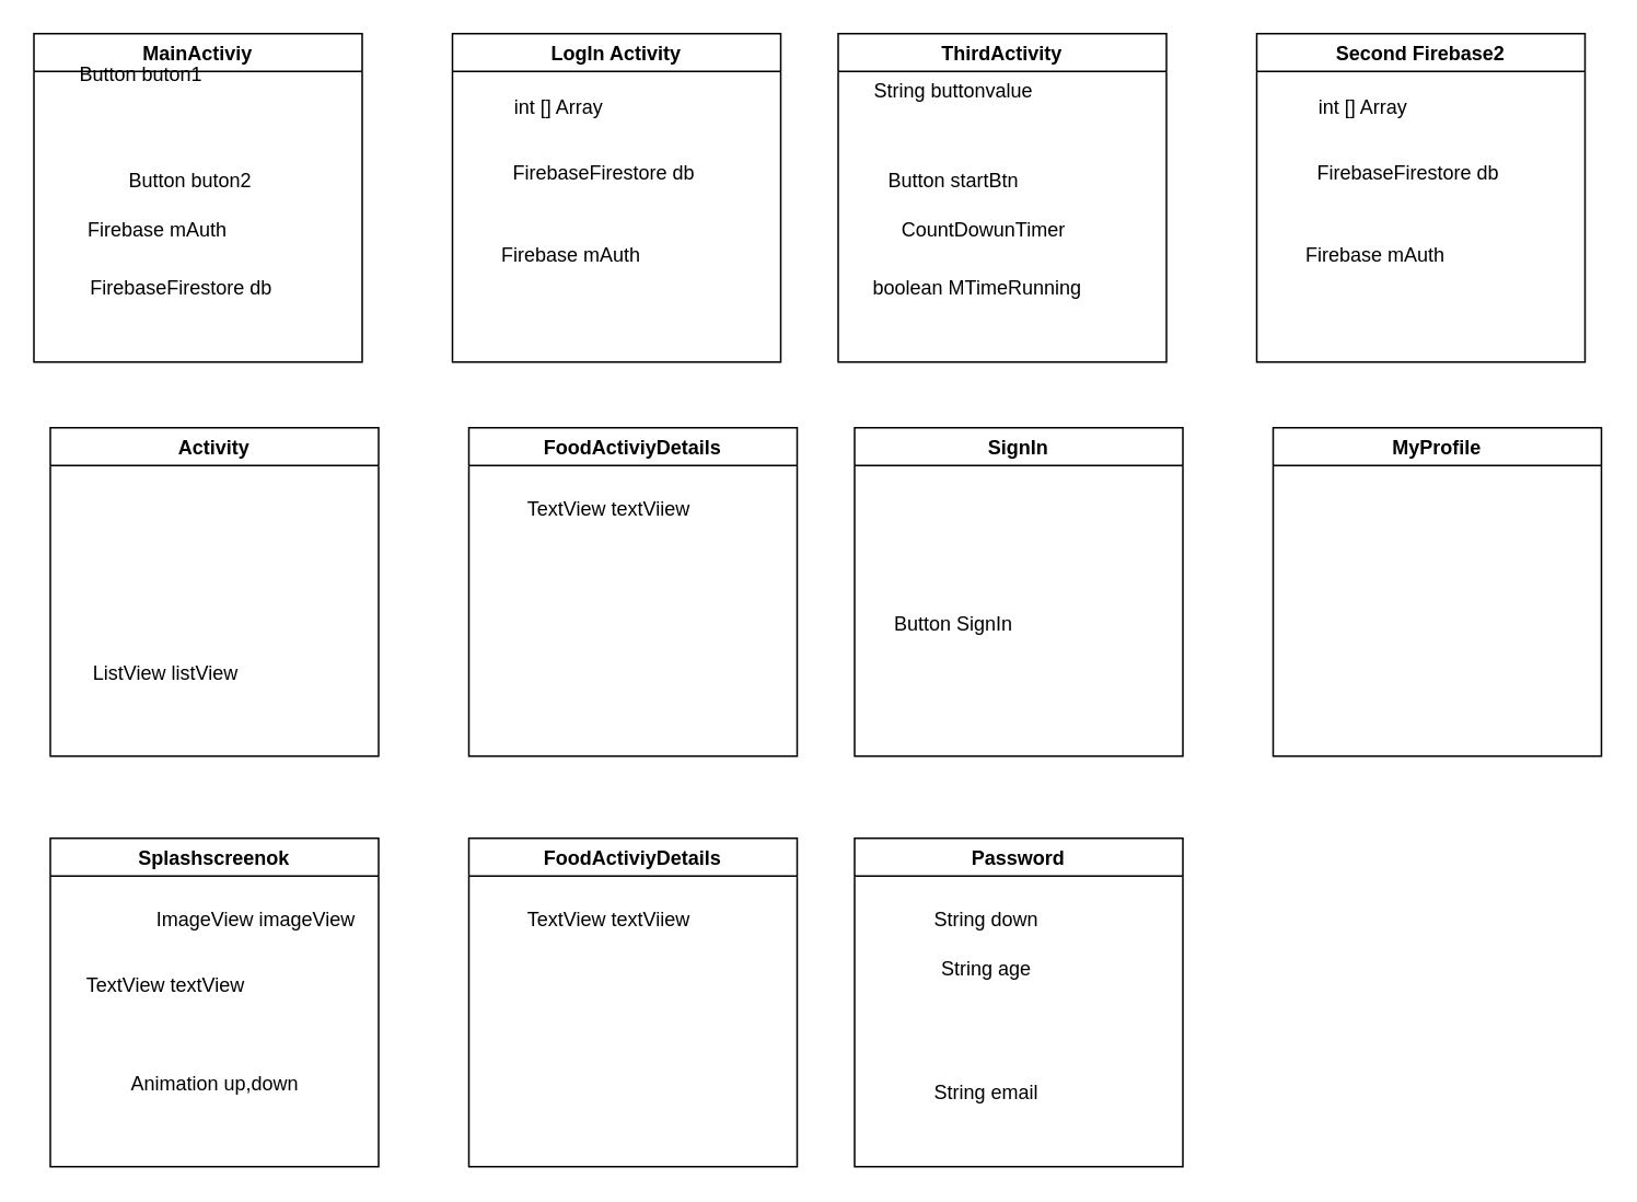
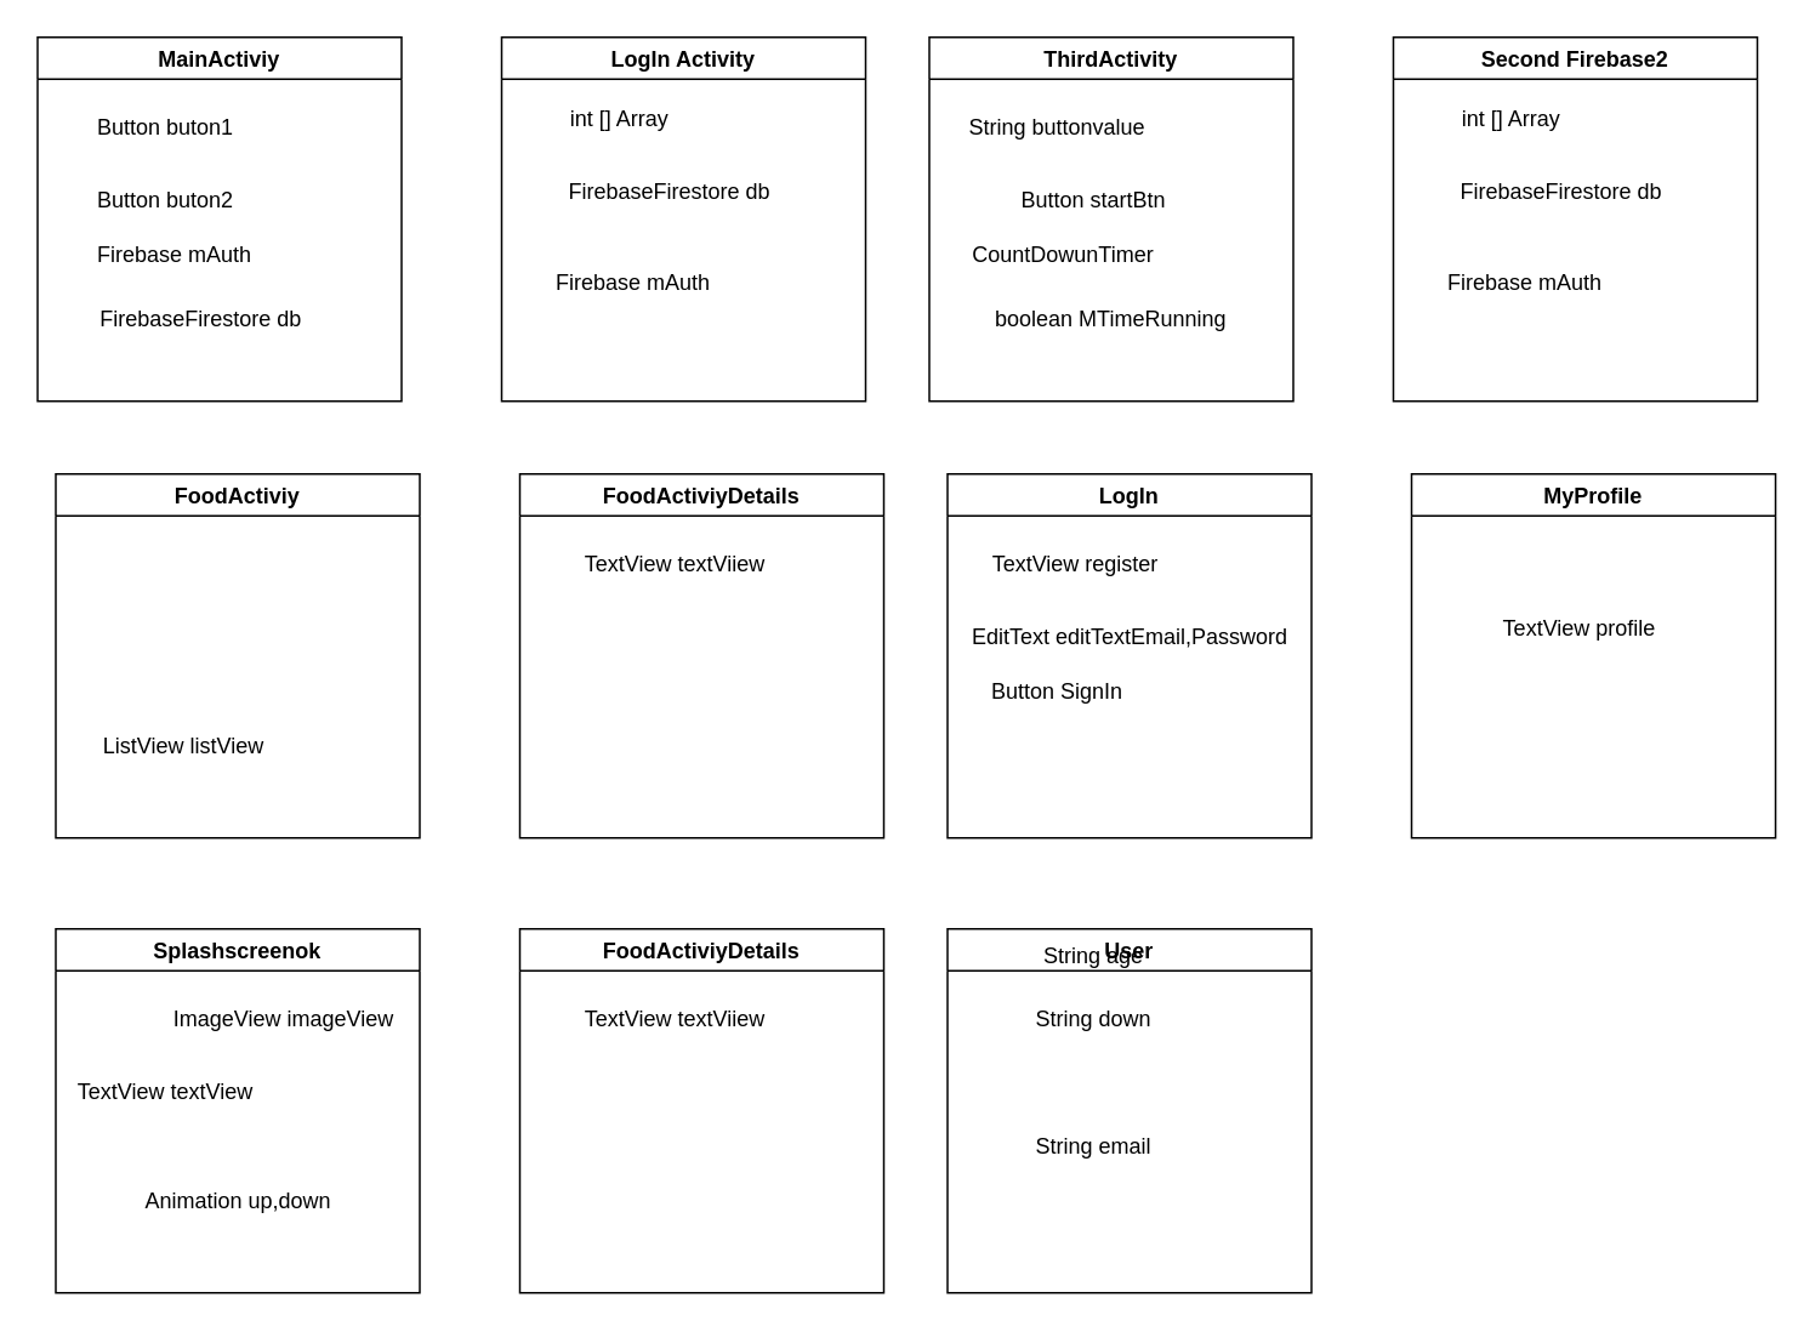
- <mxCell id="6" value="Button buton1" style="text;html=1;align=center;verticalAlign=middle;resizable=0;points=[];autosize=1;strokeColor=none;fillColor=none;" vertex="1" parent="2"><mxGeometry x="20" y="15" width="90" height="20" as="geometry" /></mxCell>
+ <mxCell id="6" value="Button buton1" style="text;html=1;align=center;verticalAlign=middle;resizable=0;points=[];autosize=1;strokeColor=none;fillColor=none;" vertex="1" parent="2"><mxGeometry x="25" y="40" width="90" height="20" as="geometry" /></mxCell>
- <mxCell id="15" value="String buttonvalue" style="text;html=1;align=center;verticalAlign=middle;resizable=0;points=[];autosize=1;strokeColor=none;fillColor=none;" vertex="1" parent="11"><mxGeometry x="15" y="25" width="110" height="20" as="geometry" /></mxCell>
+ <mxCell id="15" value="String buttonvalue" style="text;html=1;align=center;verticalAlign=middle;resizable=0;points=[];autosize=1;strokeColor=none;fillColor=none;" vertex="1" parent="11"><mxGeometry x="15" y="40" width="110" height="20" as="geometry" /></mxCell>
- <mxCell id="3" value="Button buton2" style="text;html=1;align=center;verticalAlign=middle;resizable=0;points=[];autosize=1;strokeColor=none;fillColor=none;" vertex="1" parent="2"><mxGeometry x="50" y="80" width="90" height="20" as="geometry" /></mxCell>
+ <mxCell id="3" value="Button buton2" style="text;html=1;align=center;verticalAlign=middle;resizable=0;points=[];autosize=1;strokeColor=none;fillColor=none;" vertex="1" parent="2"><mxGeometry x="25" y="80" width="90" height="20" as="geometry" /></mxCell>
- <mxCell id="12" value="Button startBtn" style="text;html=1;align=center;verticalAlign=middle;resizable=0;points=[];autosize=1;strokeColor=none;fillColor=none;" vertex="1" parent="11"><mxGeometry x="25" y="80" width="90" height="20" as="geometry" /></mxCell>
+ <mxCell id="12" value="Button startBtn" style="text;html=1;align=center;verticalAlign=middle;resizable=0;points=[];autosize=1;strokeColor=none;fillColor=none;" vertex="1" parent="11"><mxGeometry x="45" y="80" width="90" height="20" as="geometry" /></mxCell>
- <mxCell id="13" value="CountDowunTimer&amp;nbsp;" style="text;html=1;align=center;verticalAlign=middle;resizable=0;points=[];autosize=1;strokeColor=none;fillColor=none;" vertex="1" parent="11"><mxGeometry x="30" y="110" width="120" height="20" as="geometry" /></mxCell>
+ <mxCell id="13" value="CountDowunTimer&amp;nbsp;" style="text;html=1;align=center;verticalAlign=middle;resizable=0;points=[];autosize=1;strokeColor=none;fillColor=none;" vertex="1" parent="11"><mxGeometry x="15" y="110" width="120" height="20" as="geometry" /></mxCell>
- <mxCell id="14" value="boolean MTimeRunning" style="text;html=1;strokeColor=none;fillColor=none;align=center;verticalAlign=middle;whiteSpace=wrap;rounded=0;" vertex="1" parent="11"><mxGeometry y="140" width="170" height="30" as="geometry" /></mxCell>
+ <mxCell id="14" value="boolean MTimeRunning" style="text;html=1;strokeColor=none;fillColor=none;align=center;verticalAlign=middle;whiteSpace=wrap;rounded=0;" vertex="1" parent="11"><mxGeometry x="15" y="140" width="170" height="30" as="geometry" /></mxCell>
- <mxCell id="20" value="Activity" style="swimlane;" vertex="1" parent="1"><mxGeometry x="30" y="260" width="200" height="200" as="geometry" /></mxCell>
+ <mxCell id="20" value="FoodActiviy" style="swimlane;" vertex="1" parent="1"><mxGeometry x="30" y="260" width="200" height="200" as="geometry" /></mxCell>
- <mxCell id="23" value="SignIn" style="swimlane;" vertex="1" parent="1"><mxGeometry x="520" y="260" width="200" height="200" as="geometry" /></mxCell>
+ <mxCell id="23" value="LogIn" style="swimlane;" vertex="1" parent="1"><mxGeometry x="520" y="260" width="200" height="200" as="geometry" /></mxCell>
+ <mxCell id="26" value="TextView register" style="text;html=1;align=center;verticalAlign=middle;resizable=0;points=[];autosize=1;strokeColor=none;fillColor=none;" vertex="1" parent="23"><mxGeometry x="15" y="40" width="110" height="20" as="geometry" /></mxCell>
+ <mxCell id="28" value="TextView profile" style="text;html=1;strokeColor=none;fillColor=none;align=center;verticalAlign=middle;whiteSpace=wrap;rounded=0;" vertex="1" parent="27"><mxGeometry x="15" y="70" width="155" height="30" as="geometry" /></mxCell>
+ <mxCell id="24" value="EditText editTextEmail,Password" style="text;html=1;align=center;verticalAlign=middle;resizable=0;points=[];autosize=1;strokeColor=none;fillColor=none;" vertex="1" parent="23"><mxGeometry x="5" y="80" width="190" height="20" as="geometry" /></mxCell>
- <mxCell id="35" value="Password" style="swimlane;startSize=23;" vertex="1" parent="1"><mxGeometry x="520" y="510" width="200" height="200" as="geometry" /></mxCell>
+ <mxCell id="35" value="User" style="swimlane;startSize=23;" vertex="1" parent="1"><mxGeometry x="520" y="510" width="200" height="200" as="geometry" /></mxCell>
- <mxCell id="37" value="String age" style="text;html=1;align=center;verticalAlign=middle;resizable=0;points=[];autosize=1;strokeColor=none;fillColor=none;" vertex="1" parent="35"><mxGeometry x="45" y="70" width="70" height="20" as="geometry" /></mxCell>
+ <mxCell id="37" value="String age" style="text;html=1;align=center;verticalAlign=middle;resizable=0;points=[];autosize=1;strokeColor=none;fillColor=none;" vertex="1" parent="35"><mxGeometry x="45" y="5" width="70" height="20" as="geometry" /></mxCell>
- <mxCell id="32" value="TextView textView" style="text;html=1;align=center;verticalAlign=middle;resizable=0;points=[];autosize=1;strokeColor=none;fillColor=none;" vertex="1" parent="30"><mxGeometry x="15" y="80" width="110" height="20" as="geometry" /></mxCell>
+ <mxCell id="32" value="TextView textView" style="text;html=1;align=center;verticalAlign=middle;resizable=0;points=[];autosize=1;strokeColor=none;fillColor=none;" vertex="1" parent="30"><mxGeometry x="5" y="80" width="110" height="20" as="geometry" /></mxCell>
- <mxCell id="38" value="String email" style="text;html=1;align=center;verticalAlign=middle;resizable=0;points=[];autosize=1;strokeColor=none;fillColor=none;" vertex="1" parent="35"><mxGeometry x="40" y="145" width="80" height="20" as="geometry" /></mxCell>
+ <mxCell id="38" value="String email" style="text;html=1;align=center;verticalAlign=middle;resizable=0;points=[];autosize=1;strokeColor=none;fillColor=none;" vertex="1" parent="35"><mxGeometry x="40" y="110" width="80" height="20" as="geometry" /></mxCell>
